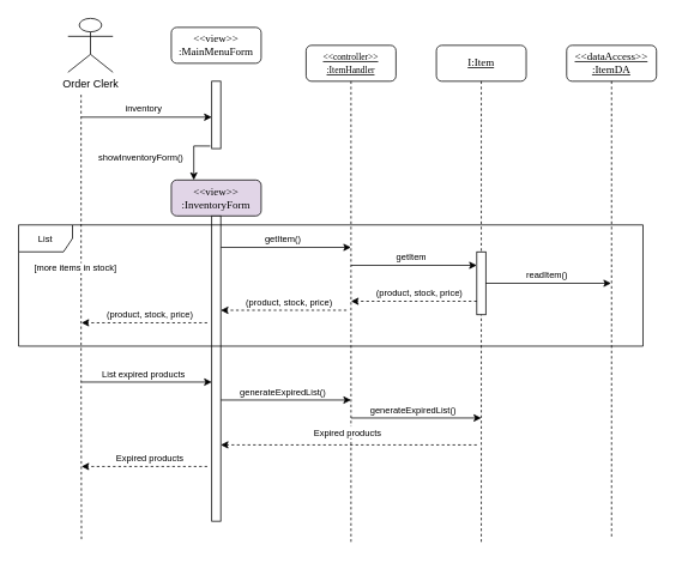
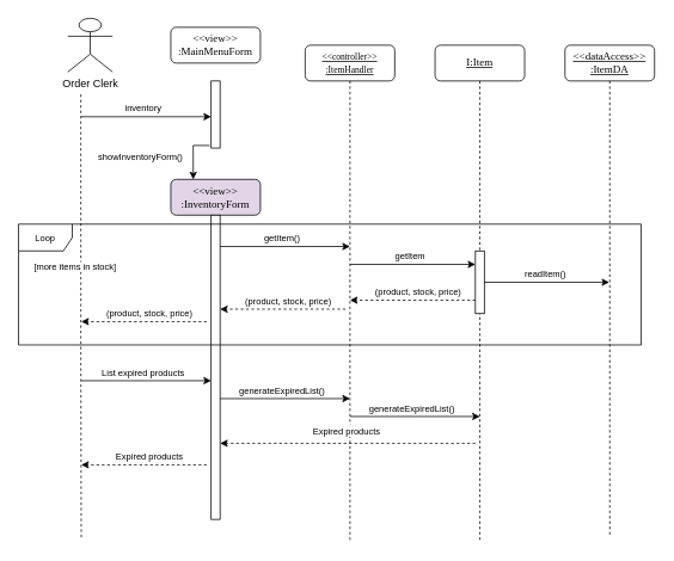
- <mxCell id="38" value="List" style="shape=umlFrame;whiteSpace=wrap;html=1;fontSize=10;" vertex="1" parent="1"><mxGeometry x="20" y="250" width="695" height="135" as="geometry" /></mxCell>
+ <mxCell id="38" value="Loop" style="shape=umlFrame;whiteSpace=wrap;html=1;fontSize=10;" vertex="1" parent="1"><mxGeometry x="20" y="250" width="695" height="135" as="geometry" /></mxCell>
